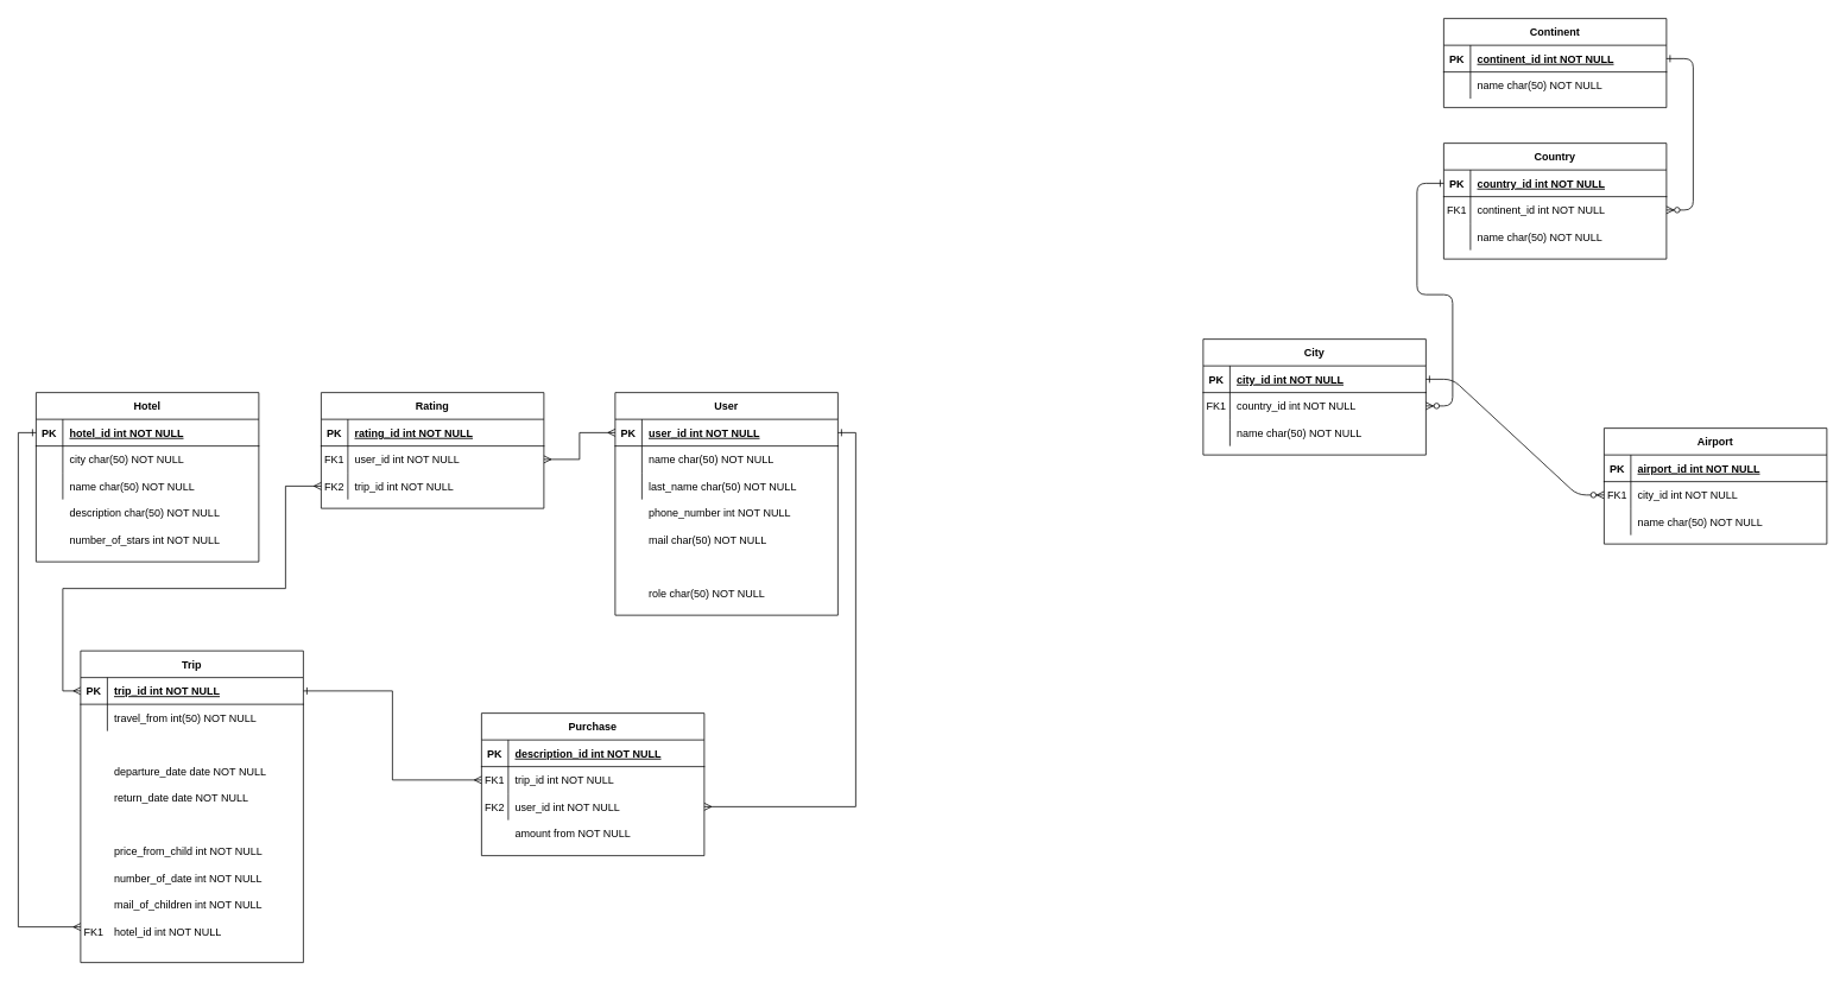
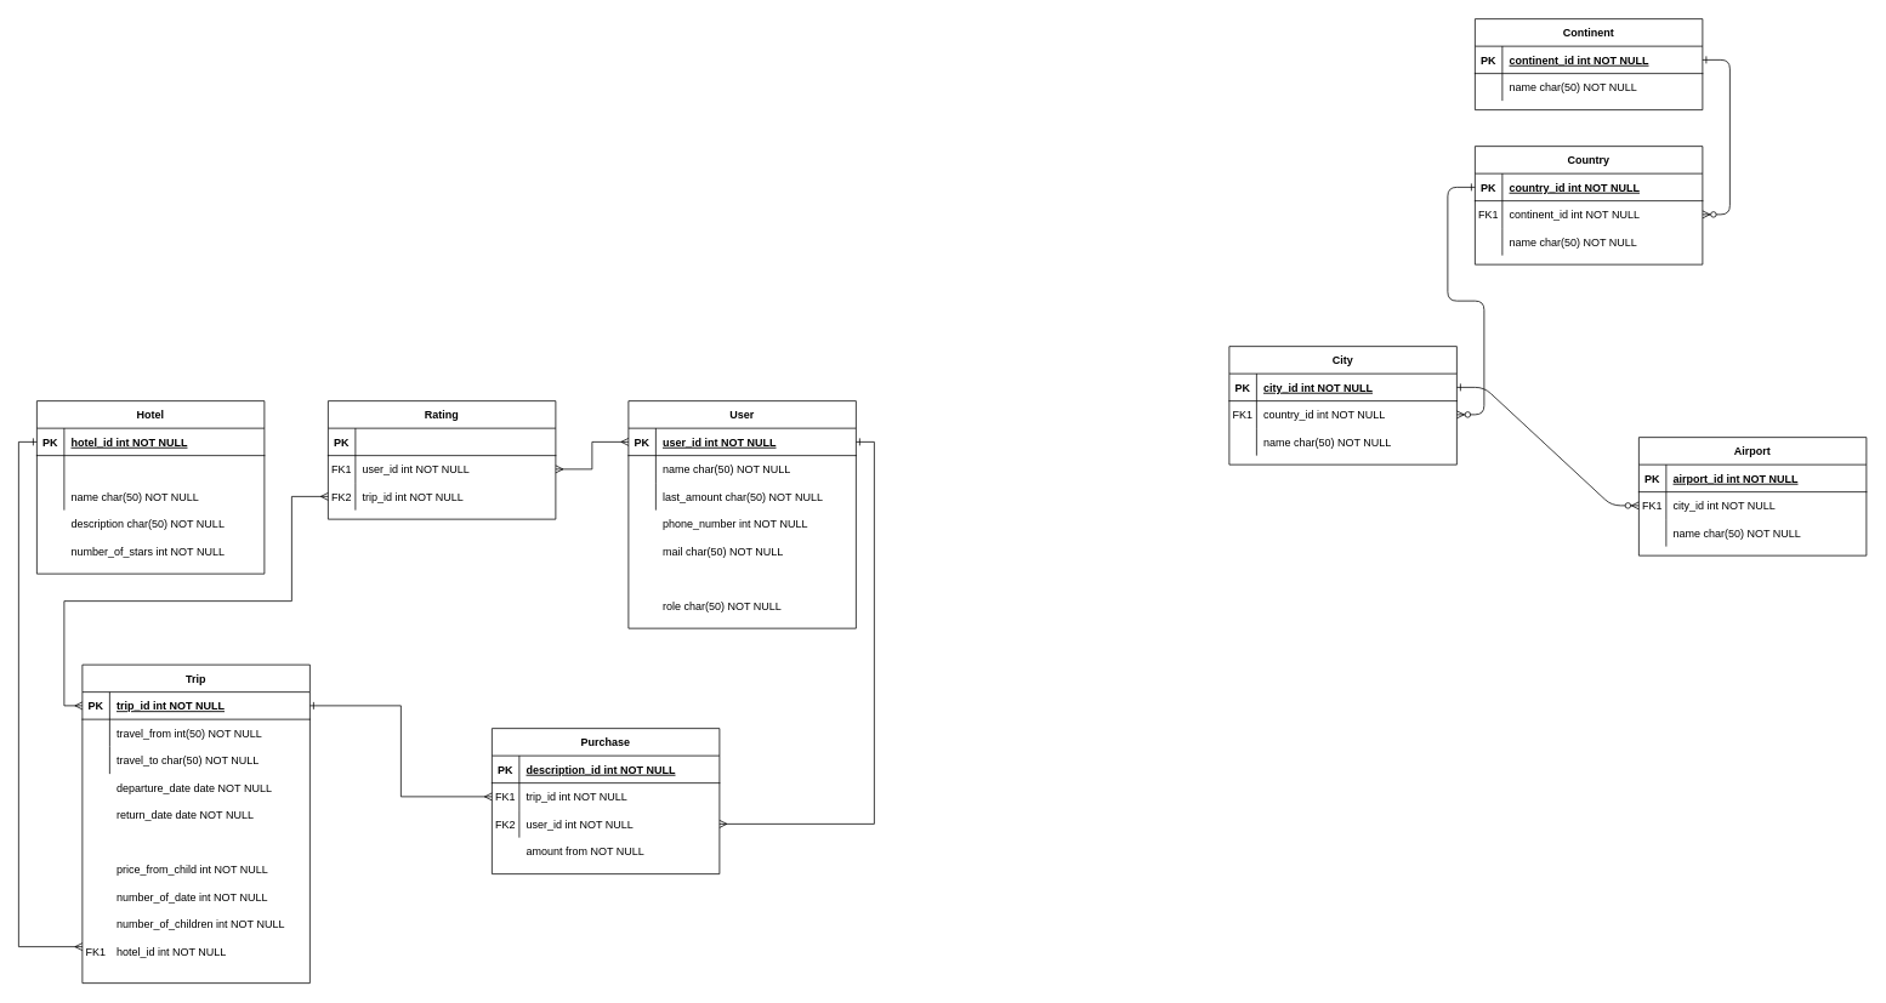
- <mxCell id="101" value="rating_id int NOT NULL " style="shape=partialRectangle;overflow=hidden;connectable=0;fillColor=none;top=0;left=0;bottom=0;right=0;align=left;spacingLeft=6;fontStyle=5;" vertex="1" parent="99"><mxGeometry x="30.0" width="220.0" height="30" as="geometry"><mxRectangle width="220.0" height="30" as="alternateBounds" /></mxGeometry></mxCell>
- <mxCell id="59" value="city char(50) NOT NULL" style="shape=partialRectangle;overflow=hidden;connectable=0;fillColor=none;top=0;left=0;bottom=0;right=0;align=left;spacingLeft=6;" parent="57" vertex="1"><mxGeometry x="30.0" width="220.0" height="30" as="geometry"><mxRectangle width="220.0" height="30" as="alternateBounds" /></mxGeometry></mxCell>
- <mxCell id="72" value="last_name char(50) NOT NULL" style="shape=partialRectangle;overflow=hidden;connectable=0;fillColor=none;top=0;left=0;bottom=0;right=0;align=left;spacingLeft=6;" parent="70" vertex="1"><mxGeometry x="30.0" width="220.0" height="30" as="geometry"><mxRectangle width="220.0" height="30" as="alternateBounds" /></mxGeometry></mxCell>
+ <mxCell id="72" value="last_amount char(50) NOT NULL" style="shape=partialRectangle;overflow=hidden;connectable=0;fillColor=none;top=0;left=0;bottom=0;right=0;align=left;spacingLeft=6;" parent="70" vertex="1"><mxGeometry x="30.0" width="220.0" height="30" as="geometry"><mxRectangle width="220.0" height="30" as="alternateBounds" /></mxGeometry></mxCell>
+ <mxCell id="48" value="travel_to char(50) NOT NULL" style="shape=partialRectangle;overflow=hidden;connectable=0;fillColor=none;top=0;left=0;bottom=0;right=0;align=left;spacingLeft=6;" parent="46" vertex="1"><mxGeometry x="30.0" width="220.0" height="30" as="geometry"><mxRectangle width="220.0" height="30" as="alternateBounds" /></mxGeometry></mxCell>
- <mxCell id="92" value="mail_of_children int NOT NULL" style="shape=partialRectangle;overflow=hidden;connectable=0;fillColor=none;top=0;left=0;bottom=0;right=0;align=left;spacingLeft=6;" parent="1" vertex="1"><mxGeometry x="120" y="1000" width="220.0" height="30" as="geometry"><mxRectangle width="220.0" height="30" as="alternateBounds" /></mxGeometry></mxCell>
+ <mxCell id="92" value="number_of_children int NOT NULL" style="shape=partialRectangle;overflow=hidden;connectable=0;fillColor=none;top=0;left=0;bottom=0;right=0;align=left;spacingLeft=6;" parent="1" vertex="1"><mxGeometry x="120" y="1000" width="220.0" height="30" as="geometry"><mxRectangle width="220.0" height="30" as="alternateBounds" /></mxGeometry></mxCell>
